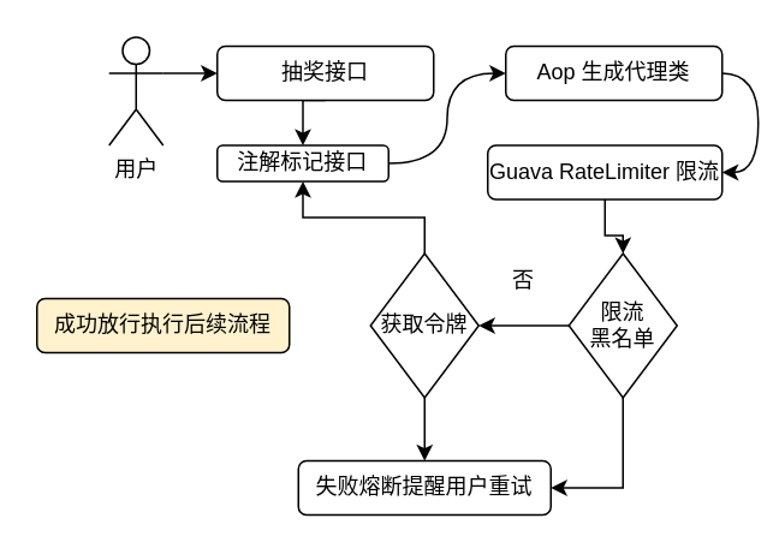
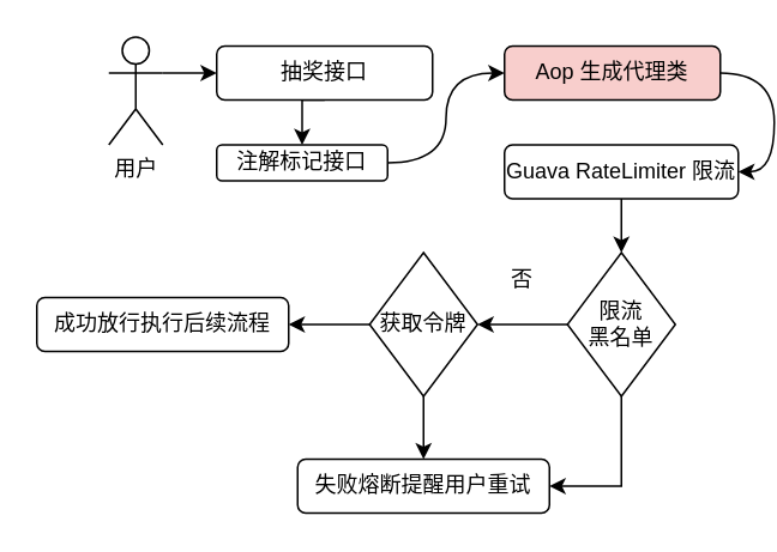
- <mxCell id="8" value="Aop 生成代理类" style="rounded=1;whiteSpace=wrap;html=1;" parent="1" vertex="1"><mxGeometry x="280" y="25" width="120" height="30" as="geometry" /></mxCell>
+ <mxCell id="8" value="Aop 生成代理类" style="rounded=1;whiteSpace=wrap;html=1;fillColor=#f8cecc;" parent="1" vertex="1"><mxGeometry x="280" y="25" width="120" height="30" as="geometry" /></mxCell>
- <mxCell id="10" value="Guava RateLimiter 限流" style="rounded=1;whiteSpace=wrap;html=1;" parent="1" vertex="1"><mxGeometry x="270" y="80" width="130" height="30" as="geometry" /></mxCell>
+ <mxCell id="10" value="Guava RateLimiter 限流" style="rounded=1;whiteSpace=wrap;html=1;" parent="1" vertex="1"><mxGeometry x="280" y="80" width="130" height="30" as="geometry" /></mxCell>
- <mxCell id="14" style="edgeStyle=orthogonalEdgeStyle;rounded=0;orthogonalLoop=1;jettySize=auto;html=1;" parent="13" source="16" target="12" edge="1"><mxGeometry relative="1" as="geometry" /></mxCell>
+ <mxCell id="14" style="edgeStyle=orthogonalEdgeStyle;rounded=0;orthogonalLoop=1;jettySize=auto;html=1;entryX=1;entryY=0.5;entryDx=0;entryDy=0;" parent="13" source="16" target="17" edge="1"><mxGeometry relative="1" as="geometry" /></mxCell>
- <mxCell id="17" value="成功放行执行后续流程" style="rounded=1;whiteSpace=wrap;html=1;fillColor=#fff2cc;" parent="13" vertex="1"><mxGeometry y="25" width="140" height="30" as="geometry" /></mxCell>
+ <mxCell id="17" value="成功放行执行后续流程" style="rounded=1;whiteSpace=wrap;html=1;" parent="13" vertex="1"><mxGeometry y="25" width="140" height="30" as="geometry" /></mxCell>
